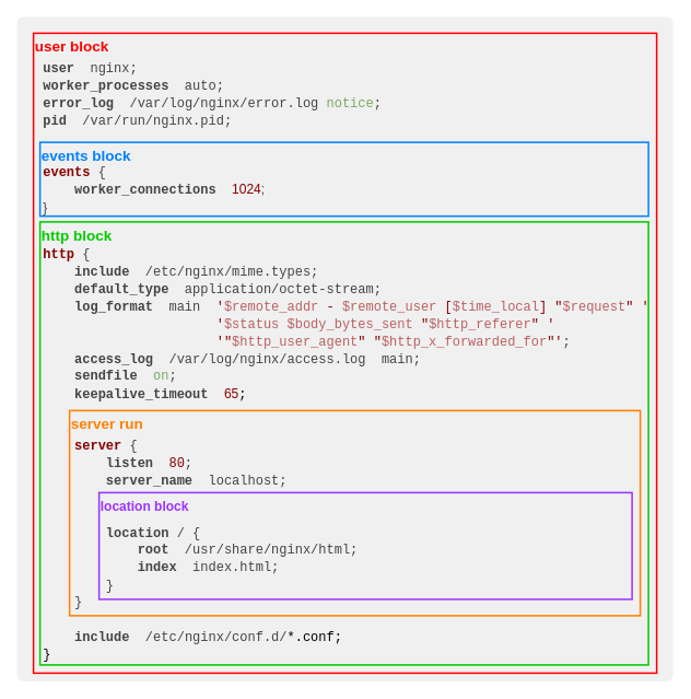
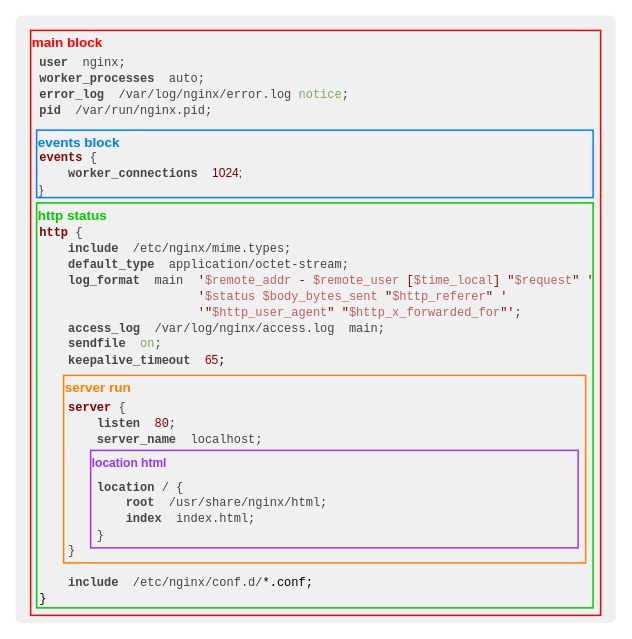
- <mxCell id="4" value="user block" style="rounded=0;whiteSpace=wrap;html=1;fontSize=18;fillColor=none;align=left;verticalAlign=top;strokeColor=#FF0000;fontStyle=1;fontColor=#FF0000;strokeWidth=2;" parent="1" vertex="1"><mxGeometry x="40" y="40" width="760" height="780" as="geometry" /></mxCell>
+ <mxCell id="4" value="main block" style="rounded=0;whiteSpace=wrap;html=1;fontSize=18;fillColor=none;align=left;verticalAlign=top;strokeColor=#FF0000;fontStyle=1;fontColor=#FF0000;strokeWidth=2;" parent="1" vertex="1"><mxGeometry x="40" y="40" width="760" height="780" as="geometry" /></mxCell>
- <mxCell id="6" value="http block" style="rounded=0;whiteSpace=wrap;html=1;fontSize=18;fillColor=none;align=left;verticalAlign=top;fontStyle=1;strokeColor=#00CC00;strokeWidth=2;fontColor=#00CC00;" parent="1" vertex="1"><mxGeometry x="48" y="270" width="742" height="540" as="geometry" /></mxCell>
+ <mxCell id="6" value="http status" style="rounded=0;whiteSpace=wrap;html=1;fontSize=18;fillColor=none;align=left;verticalAlign=top;fontStyle=1;strokeColor=#00CC00;strokeWidth=2;fontColor=#00CC00;" parent="1" vertex="1"><mxGeometry x="48" y="270" width="742" height="540" as="geometry" /></mxCell>
- <mxCell id="8" value="location block" style="rounded=0;whiteSpace=wrap;html=1;fontSize=16;fillColor=none;align=left;verticalAlign=top;strokeWidth=2;fontStyle=1;fontColor=#9933FF;strokeColor=#9933FF;" parent="1" vertex="1"><mxGeometry x="120" y="600" width="650" height="130" as="geometry" /></mxCell>
+ <mxCell id="8" value="location html" style="rounded=0;whiteSpace=wrap;html=1;fontSize=16;fillColor=none;align=left;verticalAlign=top;strokeWidth=2;fontStyle=1;fontColor=#9933FF;strokeColor=#9933FF;" parent="1" vertex="1"><mxGeometry x="120" y="600" width="650" height="130" as="geometry" /></mxCell>
